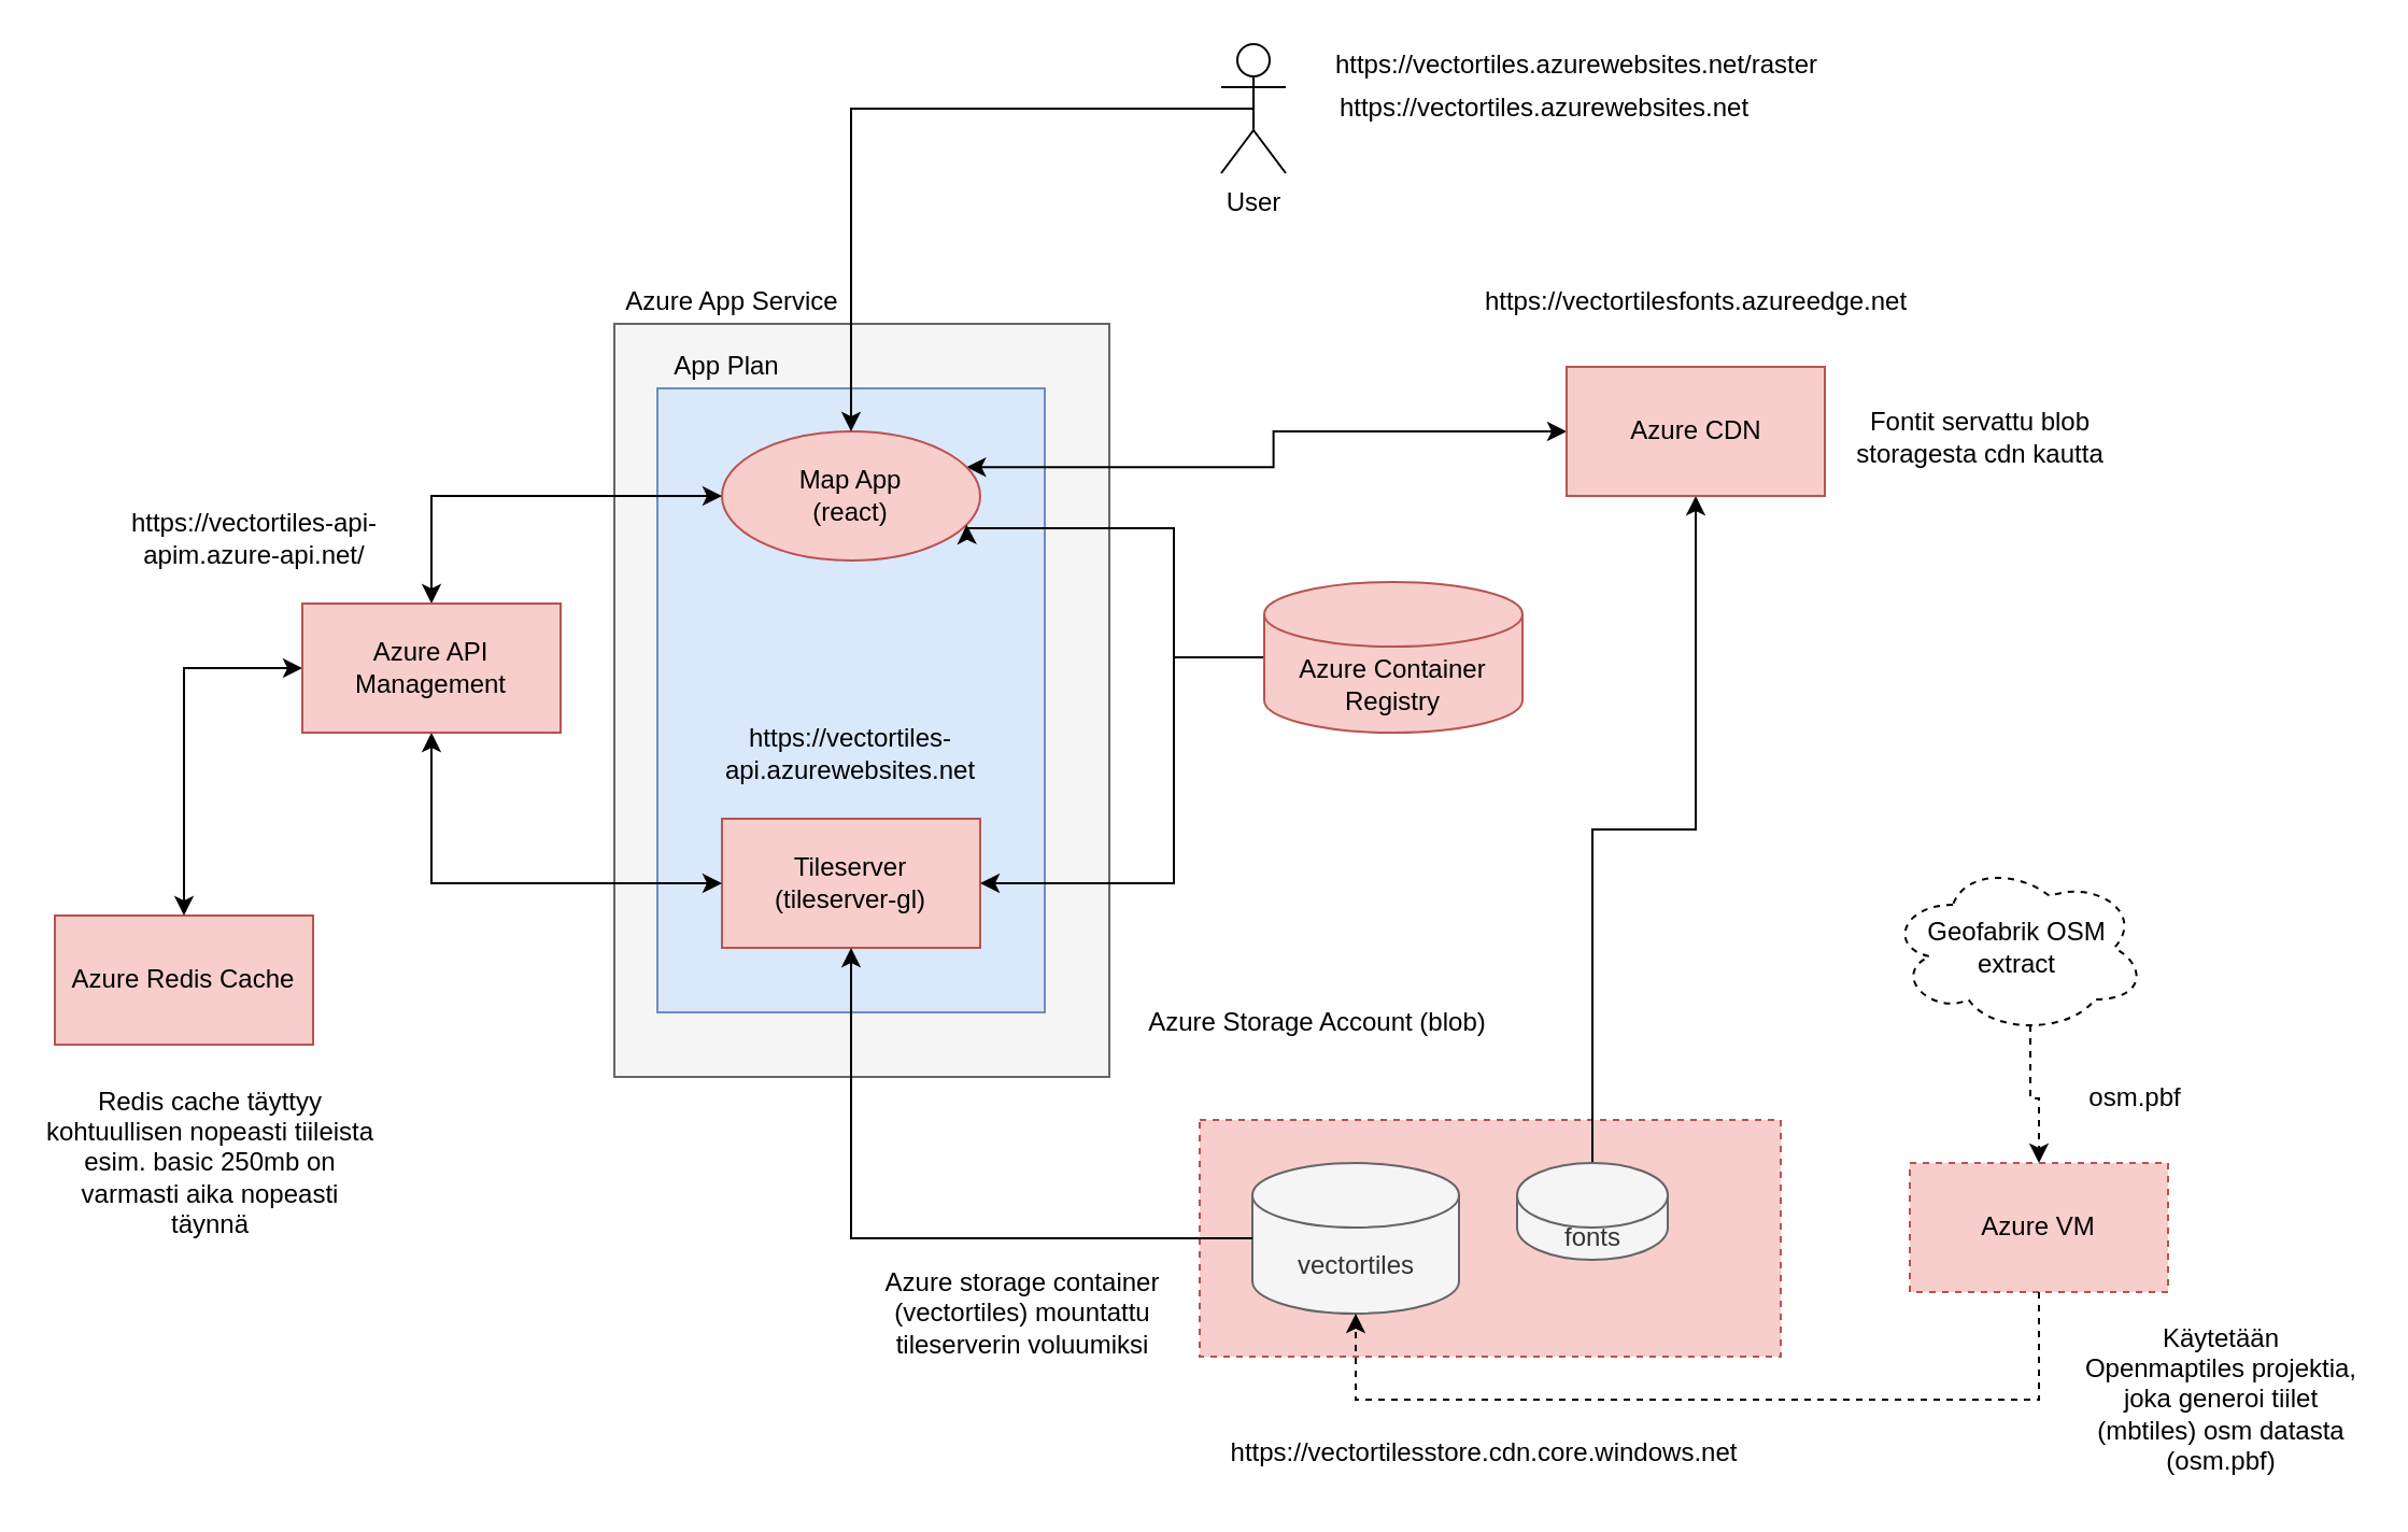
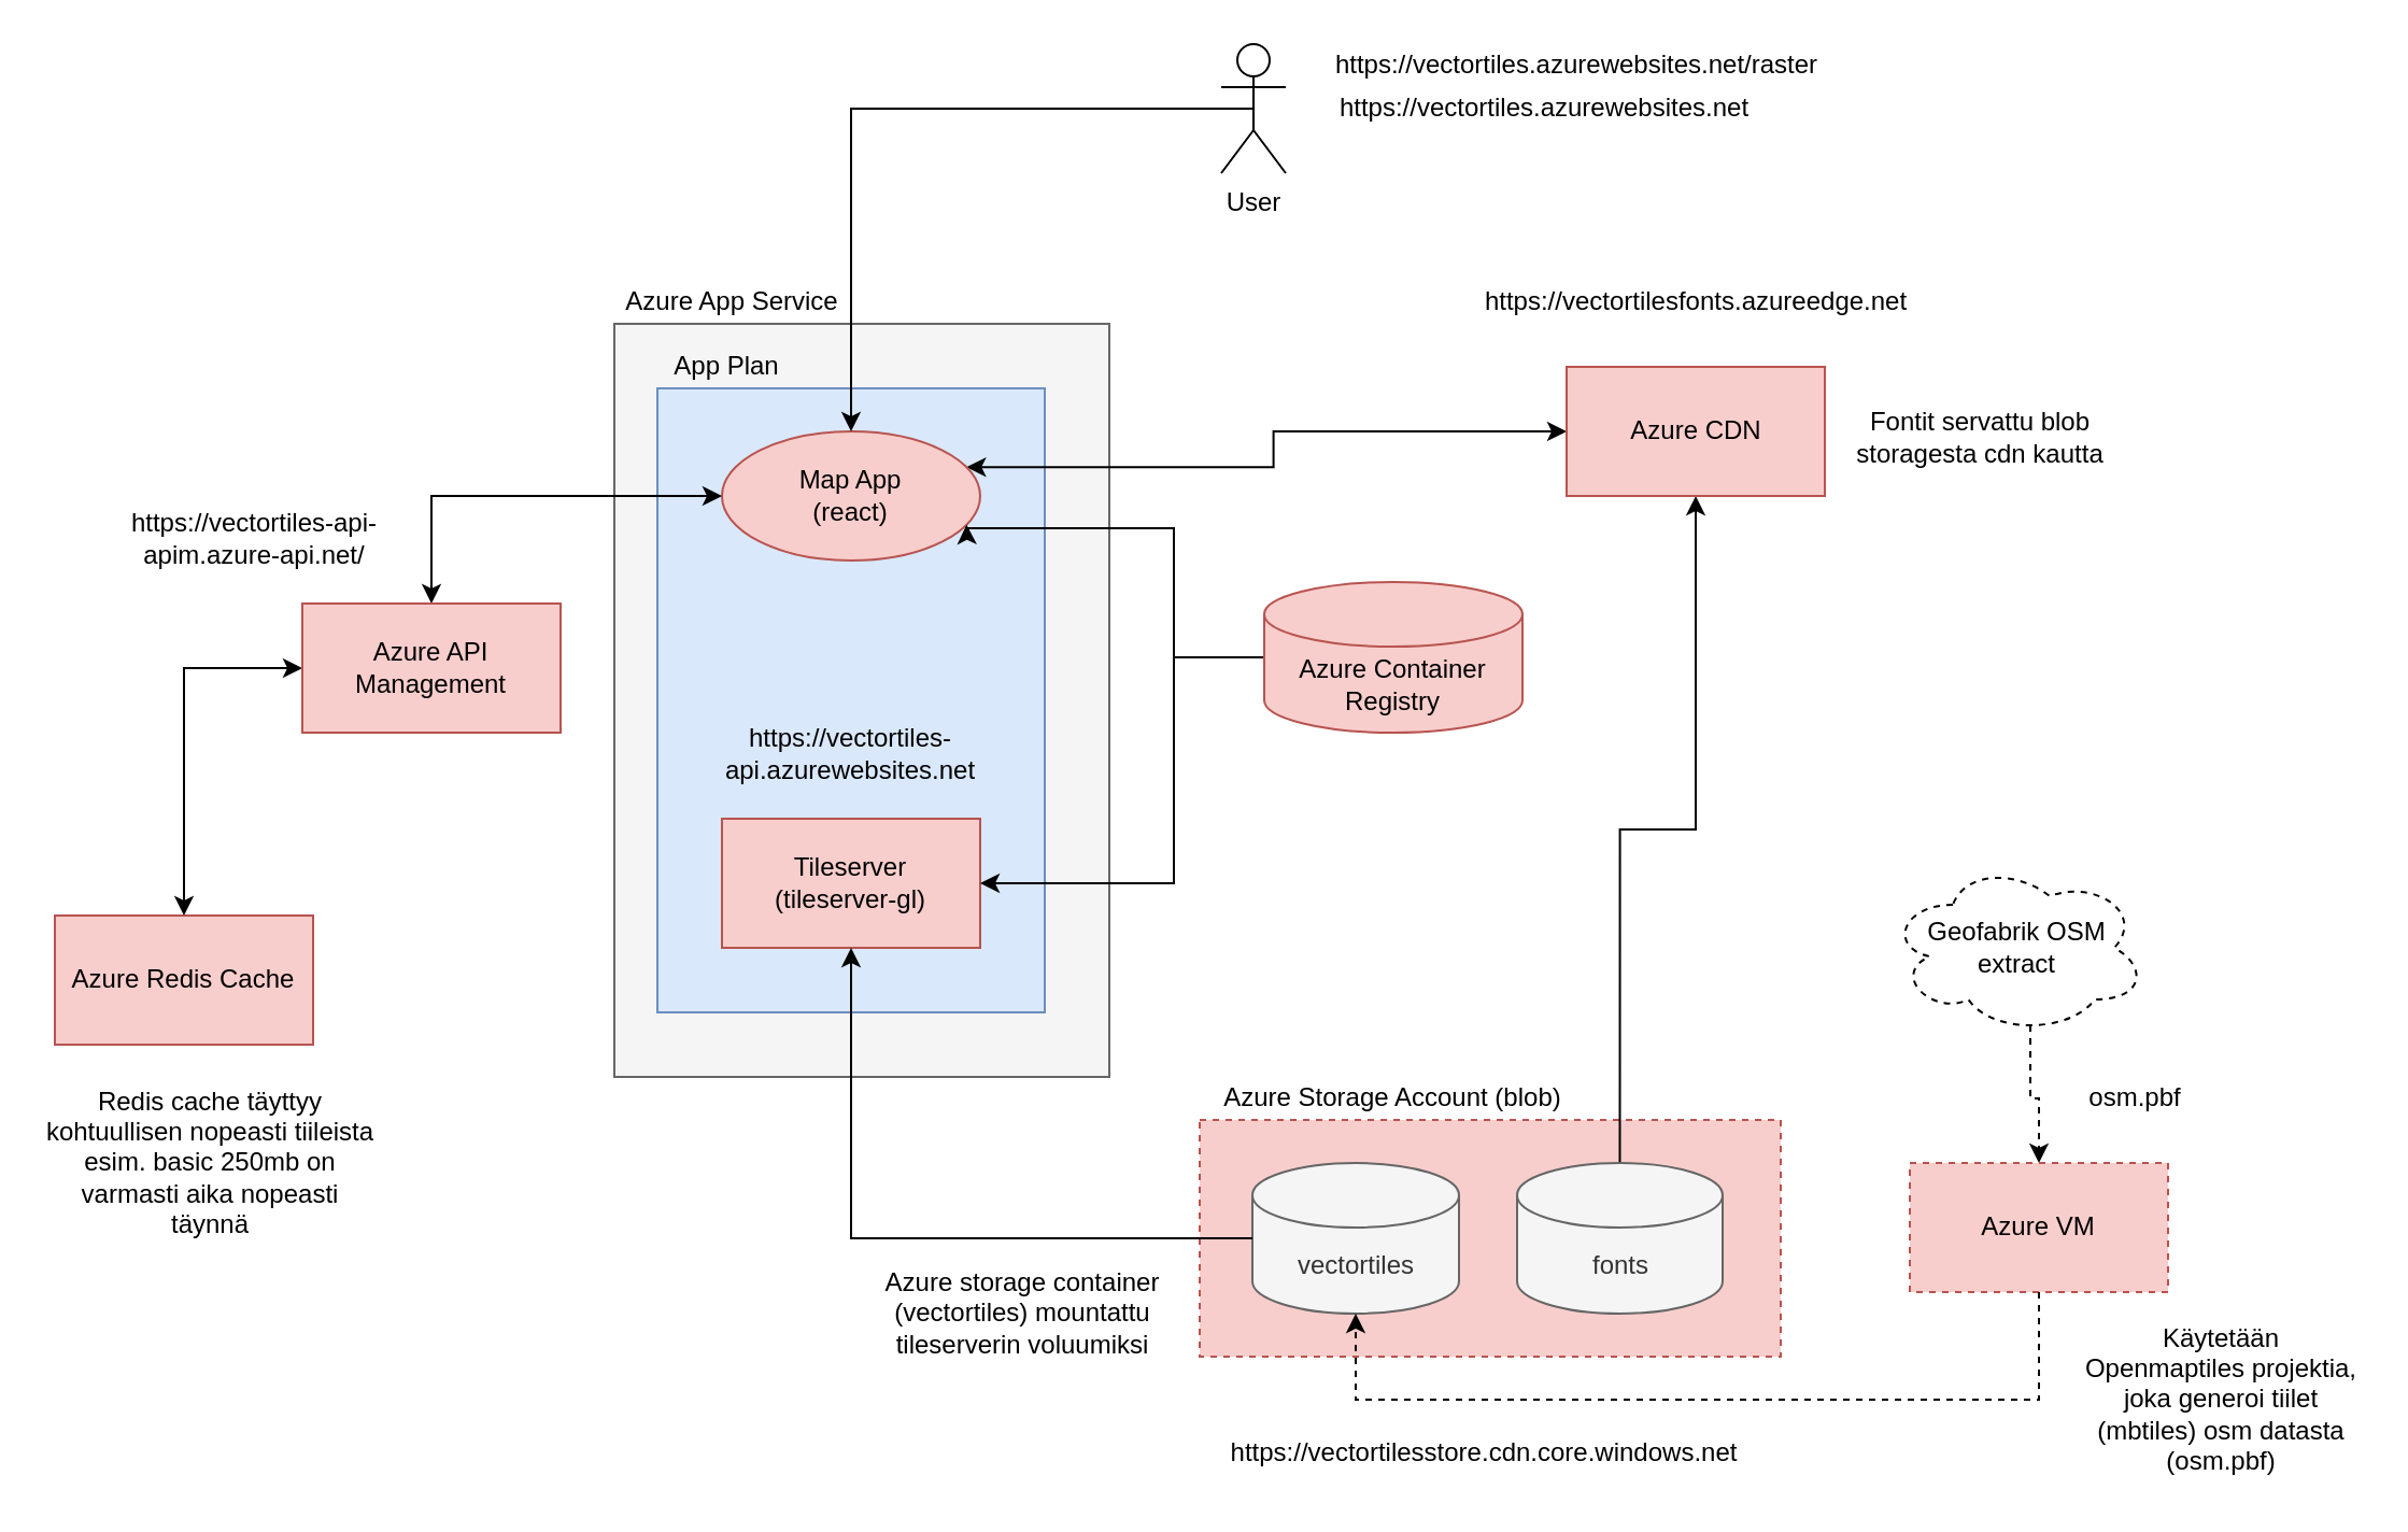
- <mxCell id="23" style="edgeStyle=orthogonalEdgeStyle;rounded=0;orthogonalLoop=1;jettySize=auto;html=1;exitX=0.5;exitY=1;exitDx=0;exitDy=0;entryX=0;entryY=0.5;entryDx=0;entryDy=0;startArrow=classic;startFill=1;" parent="1" source="25" target="10" edge="1"><mxGeometry relative="1" as="geometry" /></mxCell>
- <mxCell id="38" value="Azure Storage Account (blob)" style="text;html=1;strokeColor=none;fillColor=none;align=center;verticalAlign=middle;whiteSpace=wrap;rounded=0;dashed=1;" vertex="1" parent="1"><mxGeometry x="522" y="465" width="180" height="20" as="geometry" /></mxCell>
+ <mxCell id="38" value="Azure Storage Account (blob)" style="text;html=1;strokeColor=none;fillColor=none;align=center;verticalAlign=middle;whiteSpace=wrap;rounded=0;dashed=1;" vertex="1" parent="1"><mxGeometry x="557" y="500" width="180" height="20" as="geometry" /></mxCell>
- <mxCell id="39" value="fonts" style="shape=cylinder3;whiteSpace=wrap;html=1;boundedLbl=1;backgroundOutline=1;size=15;fillColor=#f5f5f5;strokeColor=#666666;fontColor=#333333;" vertex="1" parent="1"><mxGeometry x="704.5" y="540" width="70" height="45" as="geometry" /></mxCell>
+ <mxCell id="39" value="fonts" style="shape=cylinder3;whiteSpace=wrap;html=1;boundedLbl=1;backgroundOutline=1;size=15;fillColor=#f5f5f5;strokeColor=#666666;fontColor=#333333;" vertex="1" parent="1"><mxGeometry x="704.5" y="540" width="95.5" height="70" as="geometry" /></mxCell>
